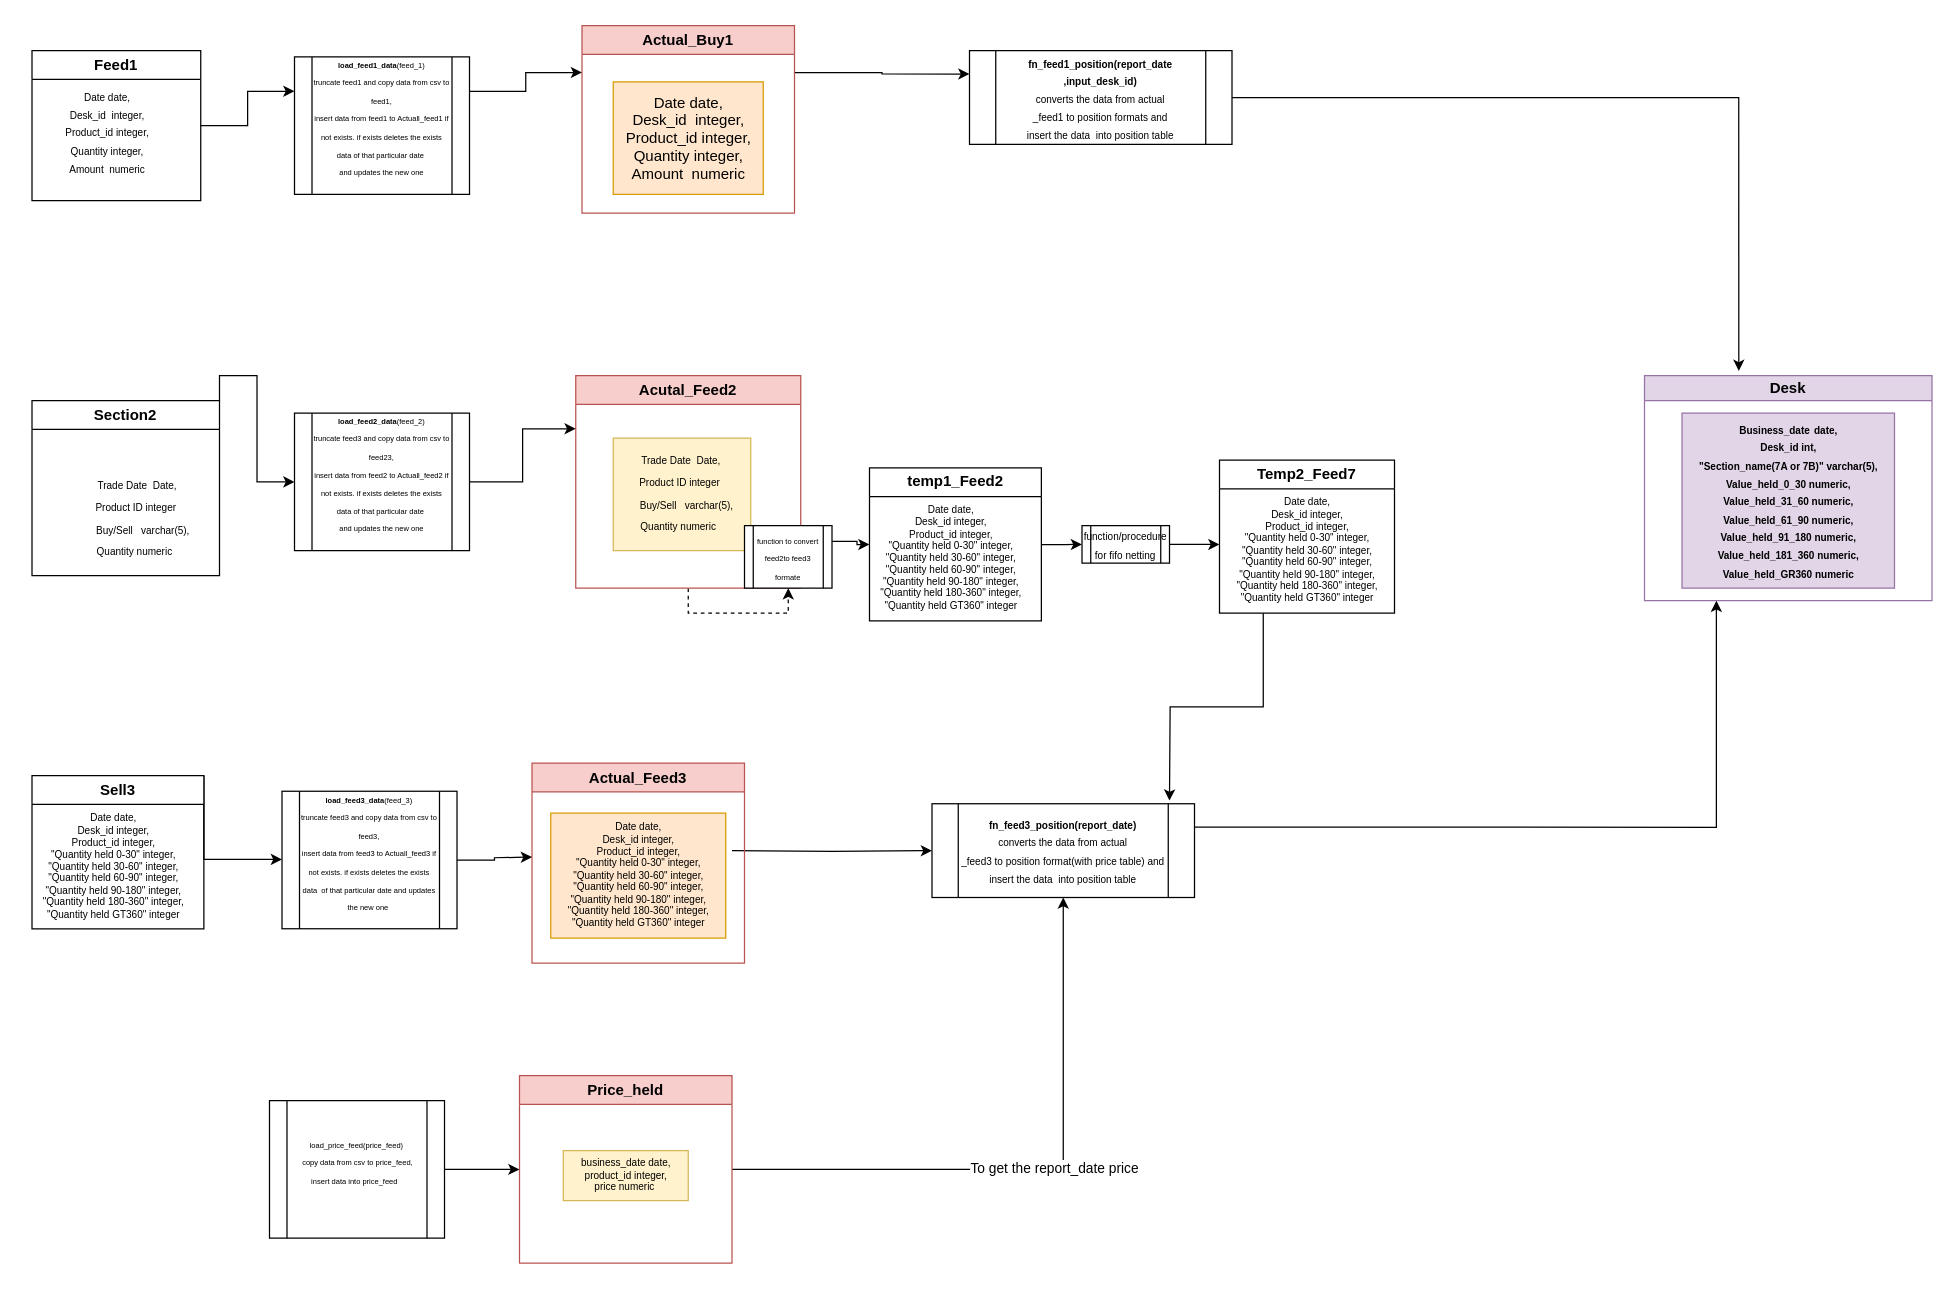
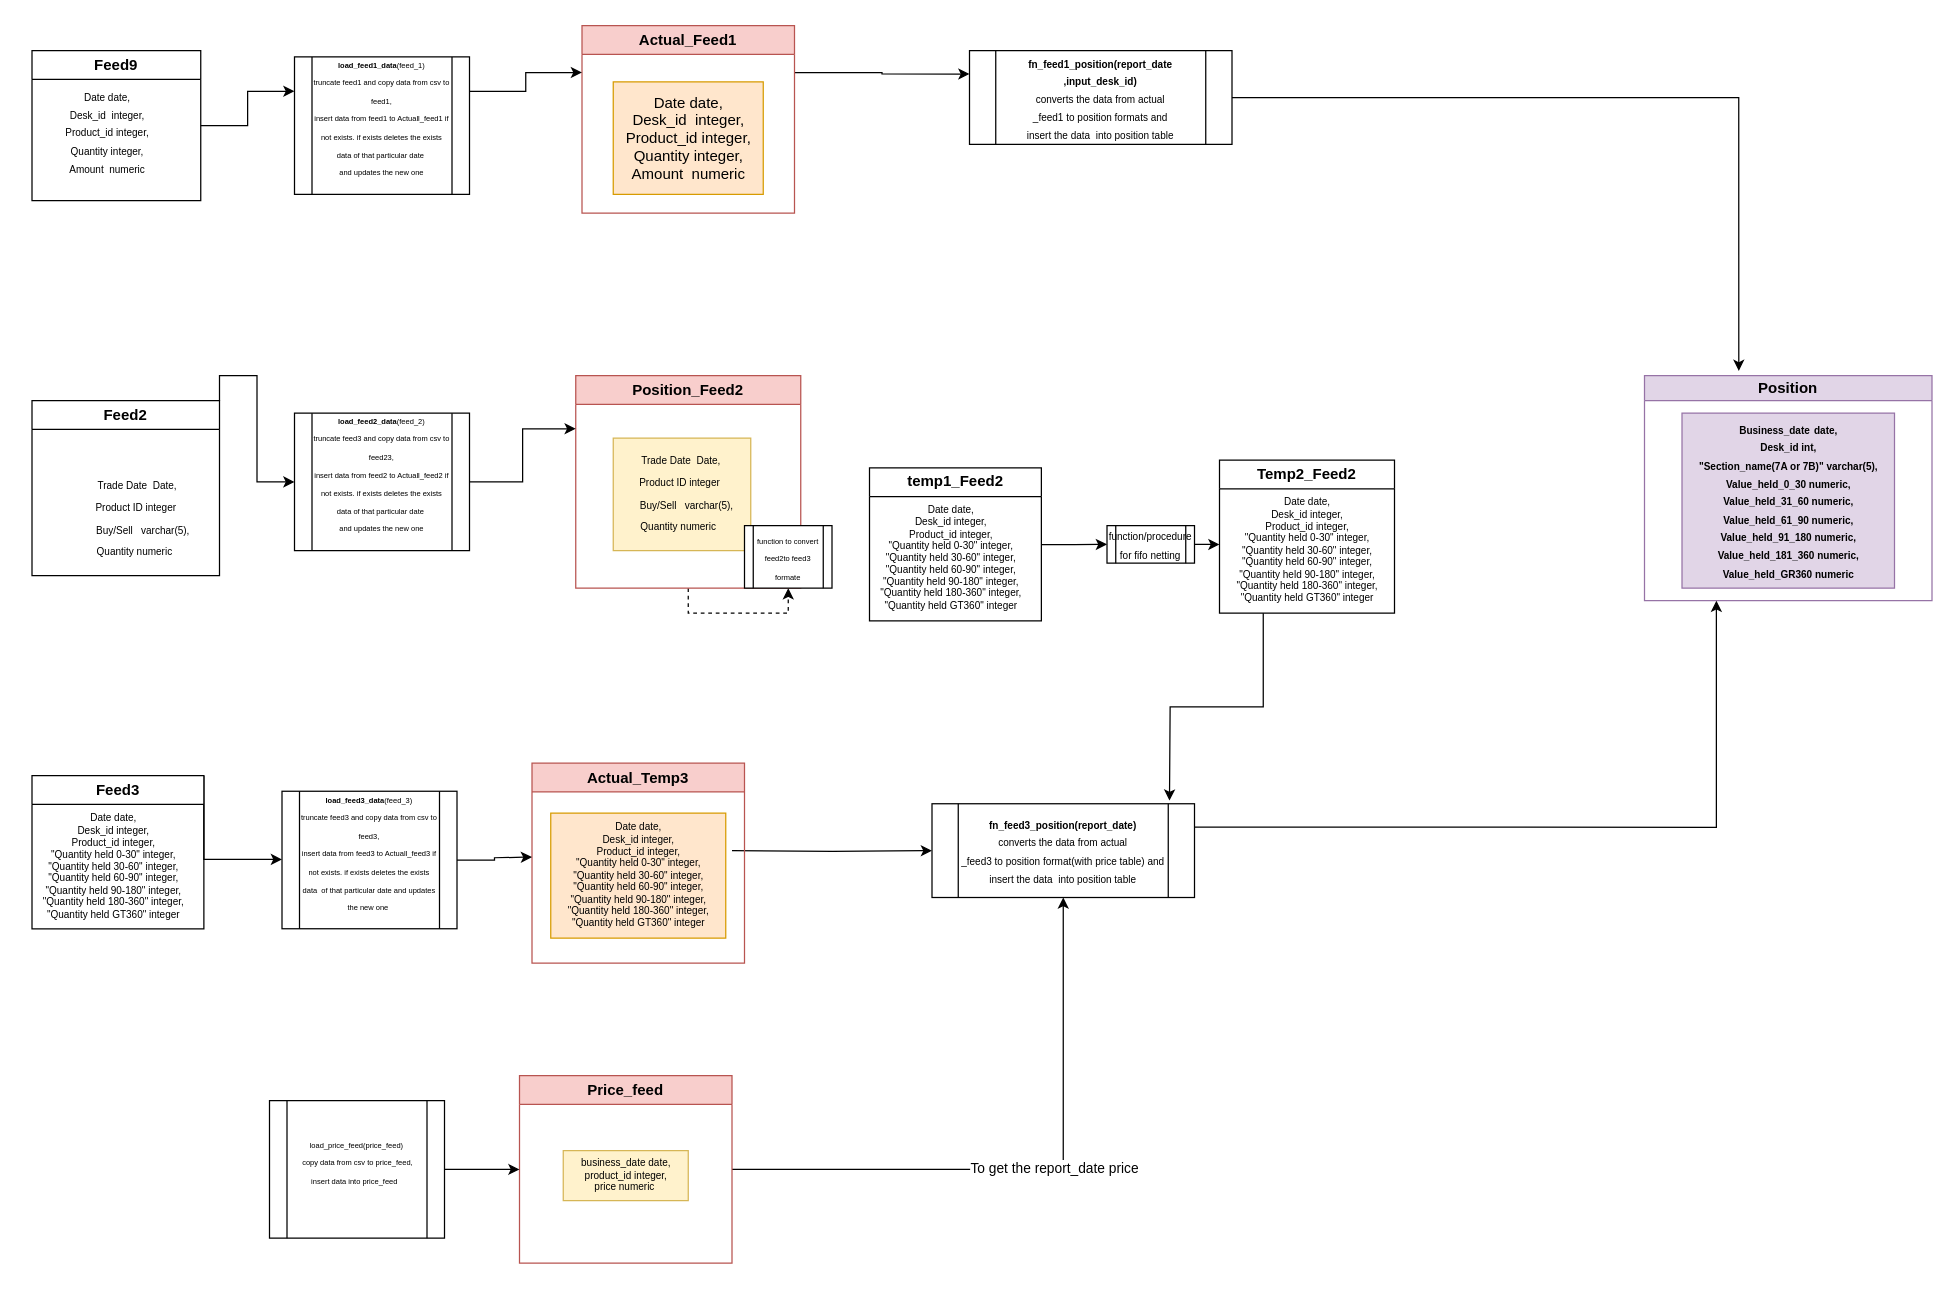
- <mxCell id="6" value="Actual_Buy1" style="swimlane;whiteSpace=wrap;html=1;fillColor=#f8cecc;strokeColor=#b85450;" vertex="1" parent="1"><mxGeometry x="465" y="20" width="170" height="150" as="geometry" /></mxCell>
+ <mxCell id="6" value="Actual_Feed1" style="swimlane;whiteSpace=wrap;html=1;fillColor=#f8cecc;strokeColor=#b85450;" vertex="1" parent="1"><mxGeometry x="465" y="20" width="170" height="150" as="geometry" /></mxCell>
- <mxCell id="3" value="Feed1" style="swimlane;whiteSpace=wrap;html=1;" vertex="1" parent="1"><mxGeometry x="25" y="40" width="135" height="120" as="geometry" /></mxCell>
+ <mxCell id="3" value="Feed9" style="swimlane;whiteSpace=wrap;html=1;" vertex="1" parent="1"><mxGeometry x="25" y="40" width="135" height="120" as="geometry" /></mxCell>
- <mxCell id="12" value="Desk" style="swimlane;whiteSpace=wrap;html=1;fillColor=#e1d5e7;strokeColor=#9673a6;startSize=20;" vertex="1" parent="1"><mxGeometry x="1315" y="300" width="230" height="180" as="geometry" /></mxCell>
+ <mxCell id="12" value="Position" style="swimlane;whiteSpace=wrap;html=1;fillColor=#e1d5e7;strokeColor=#9673a6;startSize=20;" vertex="1" parent="1"><mxGeometry x="1315" y="300" width="230" height="180" as="geometry" /></mxCell>
- <mxCell id="31" value="Acutal_Feed2" style="swimlane;whiteSpace=wrap;html=1;fillColor=#f8cecc;strokeColor=#b85450;" vertex="1" parent="1"><mxGeometry x="460" y="300" width="180" height="170" as="geometry" /></mxCell>
+ <mxCell id="31" value="Position_Feed2" style="swimlane;whiteSpace=wrap;html=1;fillColor=#f8cecc;strokeColor=#b85450;" vertex="1" parent="1"><mxGeometry x="460" y="300" width="180" height="170" as="geometry" /></mxCell>
- <mxCell id="44" value="Section2" style="swimlane;whiteSpace=wrap;html=1;" vertex="1" parent="1"><mxGeometry x="25" y="320" width="150" height="140" as="geometry" /></mxCell>
+ <mxCell id="44" value="Feed2" style="swimlane;whiteSpace=wrap;html=1;" vertex="1" parent="1"><mxGeometry x="25" y="320" width="150" height="140" as="geometry" /></mxCell>
- <mxCell id="41" value="Temp2_Feed7" style="swimlane;whiteSpace=wrap;html=1;" vertex="1" parent="1"><mxGeometry x="975" y="367.5" width="140" height="122.5" as="geometry" /></mxCell>
+ <mxCell id="41" value="Temp2_Feed2" style="swimlane;whiteSpace=wrap;html=1;" vertex="1" parent="1"><mxGeometry x="975" y="367.5" width="140" height="122.5" as="geometry" /></mxCell>
- <mxCell id="36" style="edgeStyle=orthogonalEdgeStyle;rounded=0;orthogonalLoop=1;jettySize=auto;html=1;exitX=1;exitY=0.25;exitDx=0;exitDy=0;" edge="1" parent="1" source="37" target="34"><mxGeometry relative="1" as="geometry" /></mxCell>
- <mxCell id="39" value="&lt;font style=&quot;font-size: 8px;&quot;&gt;&lt;br&gt;function/procedure for fifo netting&lt;br&gt;&lt;br&gt;&lt;/font&gt;" style="shape=process;whiteSpace=wrap;html=1;backgroundOutline=1;" vertex="1" parent="1"><mxGeometry x="865" y="420" width="70" height="30" as="geometry" /></mxCell>
+ <mxCell id="39" value="&lt;font style=&quot;font-size: 8px;&quot;&gt;&lt;br&gt;function/procedure for fifo netting&lt;br&gt;&lt;br&gt;&lt;/font&gt;" style="shape=process;whiteSpace=wrap;html=1;backgroundOutline=1;" vertex="1" parent="1"><mxGeometry x="885" y="420" width="70" height="30" as="geometry" /></mxCell>
- <mxCell id="18" value="Actual_Feed3" style="swimlane;whiteSpace=wrap;html=1;fillColor=#f8cecc;strokeColor=#b85450;" vertex="1" parent="1"><mxGeometry x="425" y="610" width="170" height="160" as="geometry" /></mxCell>
+ <mxCell id="18" value="Actual_Temp3" style="swimlane;whiteSpace=wrap;html=1;fillColor=#f8cecc;strokeColor=#b85450;" vertex="1" parent="1"><mxGeometry x="425" y="610" width="170" height="160" as="geometry" /></mxCell>
- <mxCell id="15" value="Sell3" style="swimlane;whiteSpace=wrap;html=1;" vertex="1" parent="1"><mxGeometry x="25" y="620" width="137.5" height="122.5" as="geometry" /></mxCell>
+ <mxCell id="15" value="Feed3" style="swimlane;whiteSpace=wrap;html=1;" vertex="1" parent="1"><mxGeometry x="25" y="620" width="137.5" height="122.5" as="geometry" /></mxCell>
- <mxCell id="26" value="Price_held" style="swimlane;whiteSpace=wrap;html=1;fillColor=#f8cecc;strokeColor=#b85450;" vertex="1" parent="1"><mxGeometry x="415" y="860" width="170" height="150" as="geometry" /></mxCell>
+ <mxCell id="26" value="Price_feed" style="swimlane;whiteSpace=wrap;html=1;fillColor=#f8cecc;strokeColor=#b85450;" vertex="1" parent="1"><mxGeometry x="415" y="860" width="170" height="150" as="geometry" /></mxCell>
